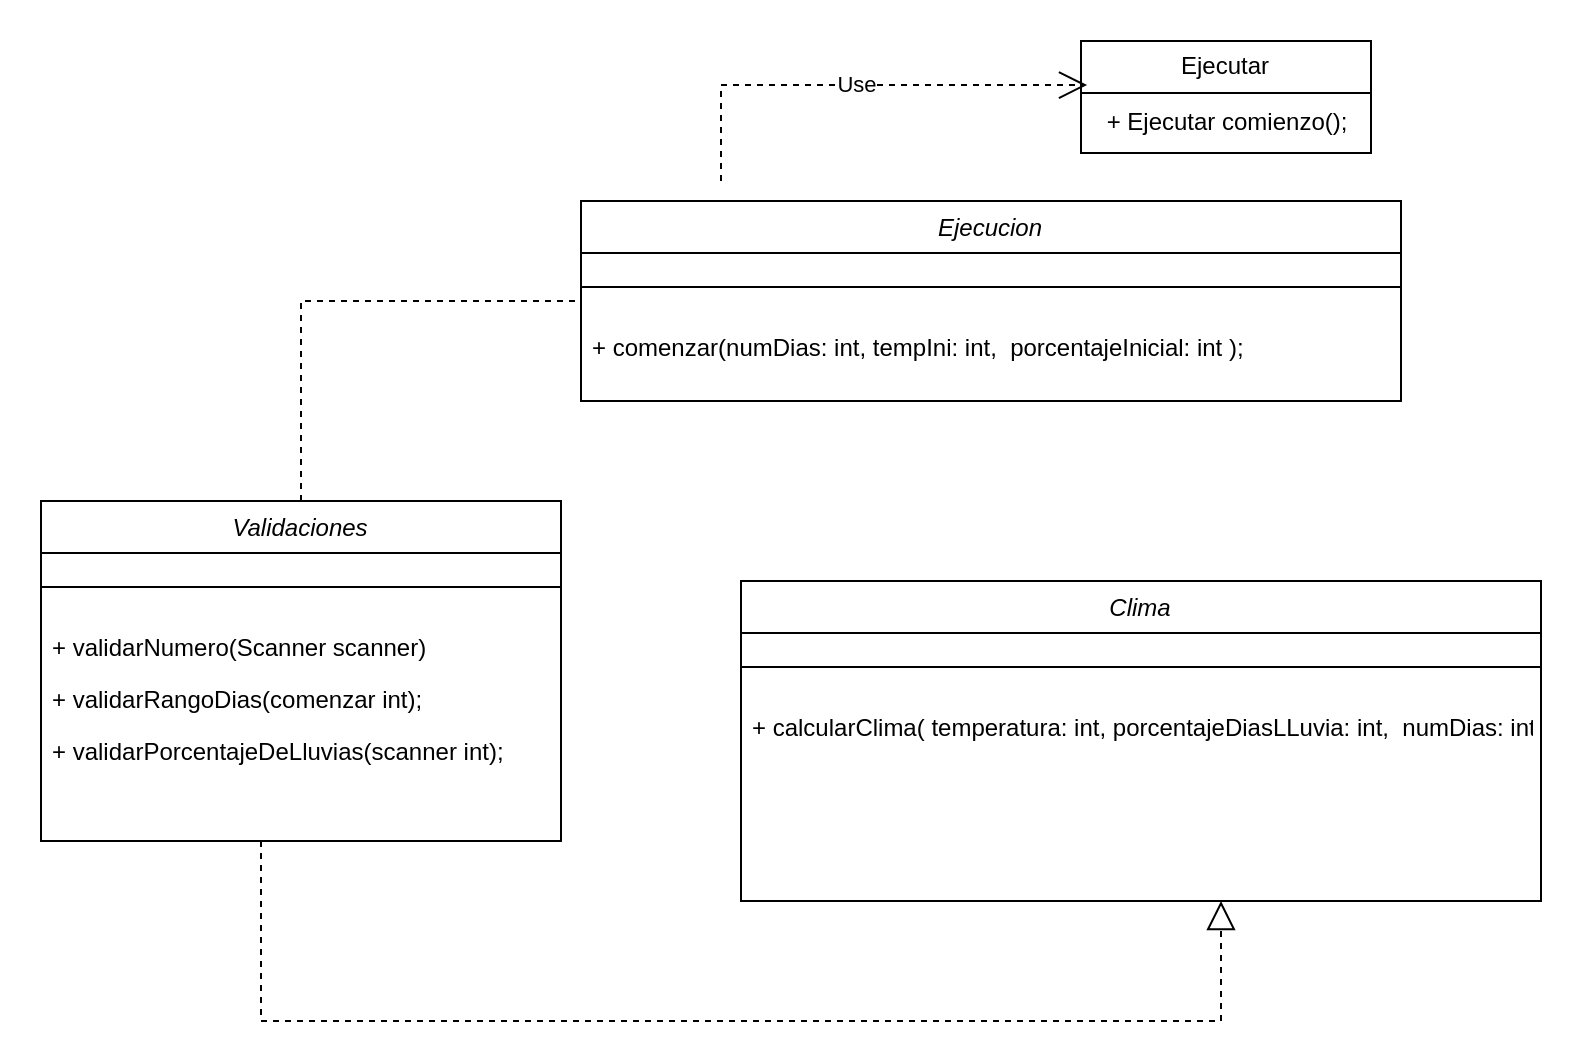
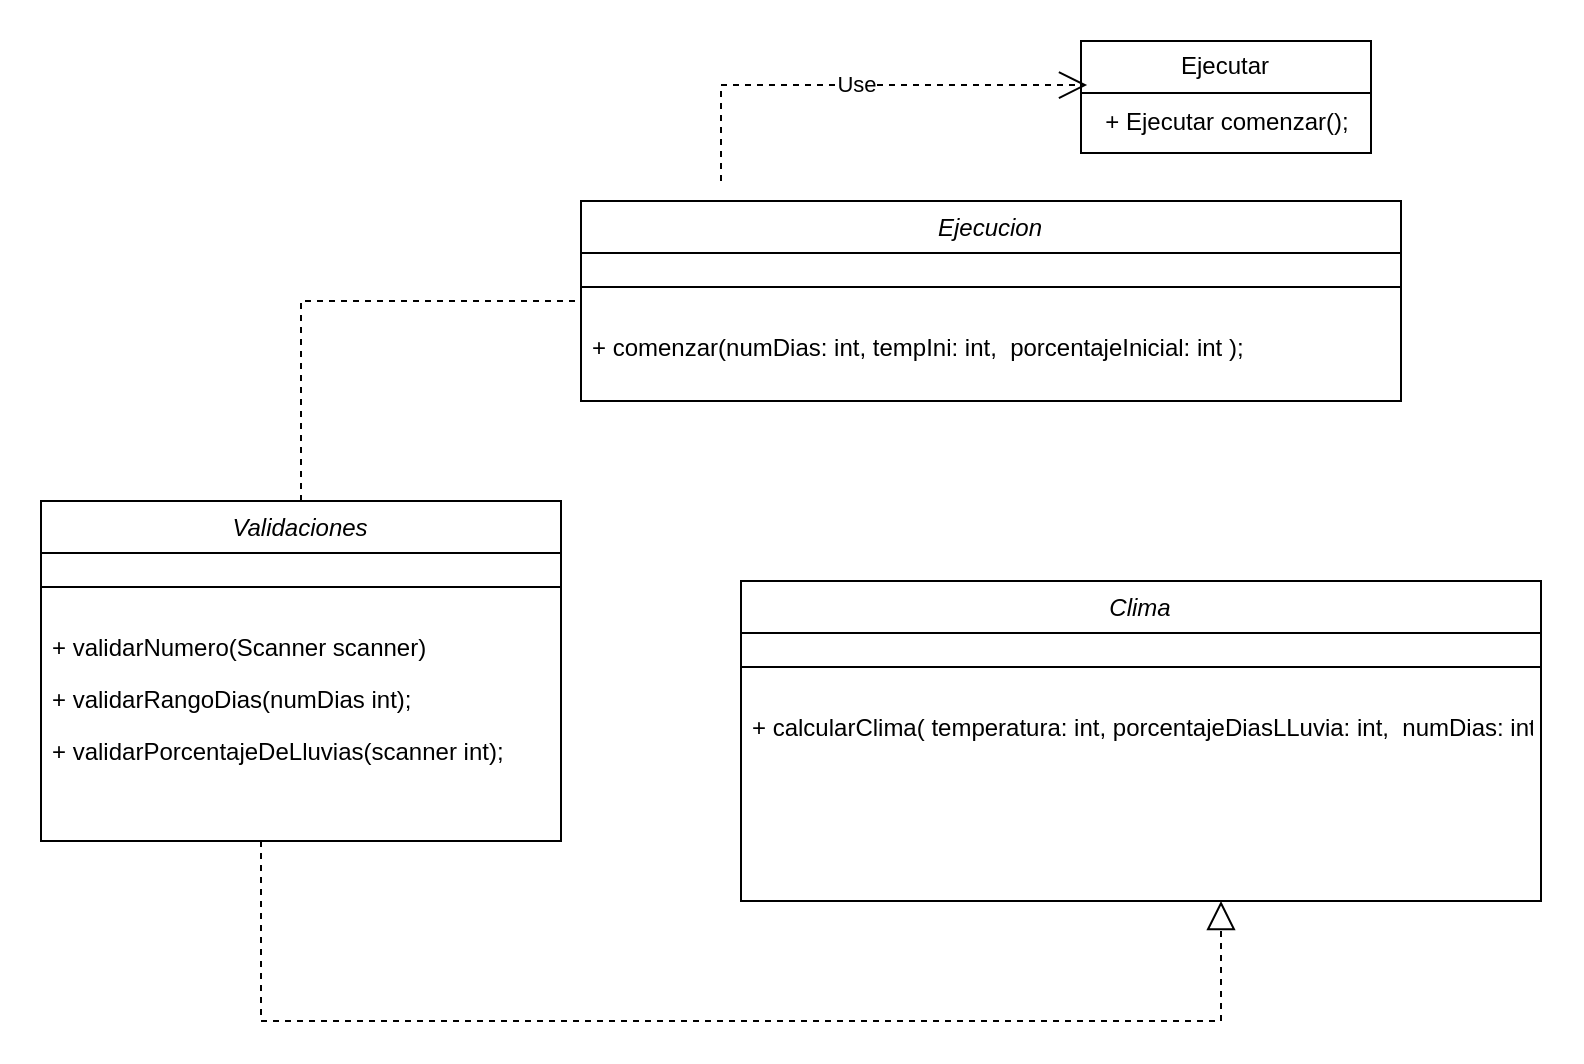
- <mxCell id="14" value="+ Ejecutar comienzo();" style="text;html=1;align=center;verticalAlign=middle;resizable=0;points=[];autosize=1;strokeColor=none;fillColor=none;" parent="13" vertex="1"><mxGeometry y="26" width="145" height="30" as="geometry" /></mxCell>
+ <mxCell id="14" value="+ Ejecutar comenzar();" style="text;html=1;align=center;verticalAlign=middle;resizable=0;points=[];autosize=1;strokeColor=none;fillColor=none;" parent="13" vertex="1"><mxGeometry y="26" width="145" height="30" as="geometry" /></mxCell>
- <mxCell id="8" value="+ validarRangoDias(comenzar int);" style="text;align=left;verticalAlign=top;spacingLeft=4;spacingRight=4;overflow=hidden;rotatable=0;points=[[0,0.5],[1,0.5]];portConstraint=eastwest;" parent="5" vertex="1"><mxGeometry y="86" width="260" height="26" as="geometry" /></mxCell>
+ <mxCell id="8" value="+ validarRangoDias(numDias int);" style="text;align=left;verticalAlign=top;spacingLeft=4;spacingRight=4;overflow=hidden;rotatable=0;points=[[0,0.5],[1,0.5]];portConstraint=eastwest;" parent="5" vertex="1"><mxGeometry y="86" width="260" height="26" as="geometry" /></mxCell>
